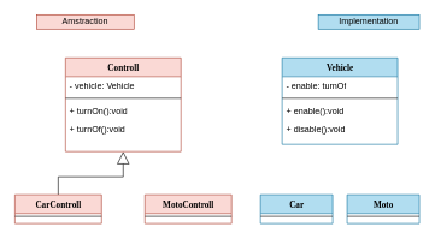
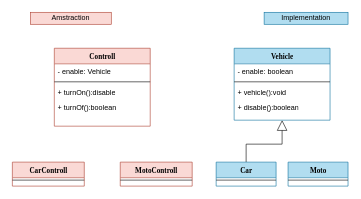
- <mxCell id="4" value="- vehicle: Vehicle" style="text;html=1;strokeColor=none;fillColor=none;align=left;verticalAlign=top;spacingLeft=4;spacingRight=4;whiteSpace=wrap;overflow=hidden;rotatable=0;points=[[0,0.5],[1,0.5]];portConstraint=eastwest;" vertex="1" parent="3"><mxGeometry y="26" width="160" height="26" as="geometry" /></mxCell>
+ <mxCell id="4" value="- enable: Vehicle" style="text;html=1;strokeColor=none;fillColor=none;align=left;verticalAlign=top;spacingLeft=4;spacingRight=4;whiteSpace=wrap;overflow=hidden;rotatable=0;points=[[0,0.5],[1,0.5]];portConstraint=eastwest;" vertex="1" parent="3"><mxGeometry y="26" width="160" height="26" as="geometry" /></mxCell>
- <mxCell id="14" value="- enable: turnOf" style="text;html=1;strokeColor=none;fillColor=none;align=left;verticalAlign=top;spacingLeft=4;spacingRight=4;whiteSpace=wrap;overflow=hidden;rotatable=0;points=[[0,0.5],[1,0.5]];portConstraint=eastwest;" vertex="1" parent="13"><mxGeometry y="26" width="160" height="26" as="geometry" /></mxCell>
+ <mxCell id="14" value="- enable: boolean" style="text;html=1;strokeColor=none;fillColor=none;align=left;verticalAlign=top;spacingLeft=4;spacingRight=4;whiteSpace=wrap;overflow=hidden;rotatable=0;points=[[0,0.5],[1,0.5]];portConstraint=eastwest;" vertex="1" parent="13"><mxGeometry y="26" width="160" height="26" as="geometry" /></mxCell>
- <mxCell id="6" value="+ turnOn():void" style="text;html=1;strokeColor=none;fillColor=none;align=left;verticalAlign=top;spacingLeft=4;spacingRight=4;whiteSpace=wrap;overflow=hidden;rotatable=0;points=[[0,0.5],[1,0.5]];portConstraint=eastwest;" vertex="1" parent="3"><mxGeometry y="60" width="160" height="26" as="geometry" /></mxCell>
+ <mxCell id="6" value="+ turnOn():disable" style="text;html=1;strokeColor=none;fillColor=none;align=left;verticalAlign=top;spacingLeft=4;spacingRight=4;whiteSpace=wrap;overflow=hidden;rotatable=0;points=[[0,0.5],[1,0.5]];portConstraint=eastwest;" vertex="1" parent="3"><mxGeometry y="60" width="160" height="26" as="geometry" /></mxCell>
- <mxCell id="16" value="+ enable():void" style="text;html=1;strokeColor=none;fillColor=none;align=left;verticalAlign=top;spacingLeft=4;spacingRight=4;whiteSpace=wrap;overflow=hidden;rotatable=0;points=[[0,0.5],[1,0.5]];portConstraint=eastwest;" vertex="1" parent="13"><mxGeometry y="60" width="160" height="26" as="geometry" /></mxCell>
+ <mxCell id="16" value="+ vehicle():void" style="text;html=1;strokeColor=none;fillColor=none;align=left;verticalAlign=top;spacingLeft=4;spacingRight=4;whiteSpace=wrap;overflow=hidden;rotatable=0;points=[[0,0.5],[1,0.5]];portConstraint=eastwest;" vertex="1" parent="13"><mxGeometry y="60" width="160" height="26" as="geometry" /></mxCell>
- <mxCell id="7" value="+ turnOf():void" style="text;html=1;strokeColor=none;fillColor=none;align=left;verticalAlign=top;spacingLeft=4;spacingRight=4;whiteSpace=wrap;overflow=hidden;rotatable=0;points=[[0,0.5],[1,0.5]];portConstraint=eastwest;" vertex="1" parent="3"><mxGeometry y="86" width="160" height="26" as="geometry" /></mxCell>
+ <mxCell id="7" value="+ turnOf():boolean" style="text;html=1;strokeColor=none;fillColor=none;align=left;verticalAlign=top;spacingLeft=4;spacingRight=4;whiteSpace=wrap;overflow=hidden;rotatable=0;points=[[0,0.5],[1,0.5]];portConstraint=eastwest;" vertex="1" parent="3"><mxGeometry y="86" width="160" height="26" as="geometry" /></mxCell>
- <mxCell id="17" value="+ disable():void" style="text;html=1;strokeColor=none;fillColor=none;align=left;verticalAlign=top;spacingLeft=4;spacingRight=4;whiteSpace=wrap;overflow=hidden;rotatable=0;points=[[0,0.5],[1,0.5]];portConstraint=eastwest;" vertex="1" parent="13"><mxGeometry y="86" width="160" height="26" as="geometry" /></mxCell>
+ <mxCell id="17" value="+ disable():boolean" style="text;html=1;strokeColor=none;fillColor=none;align=left;verticalAlign=top;spacingLeft=4;spacingRight=4;whiteSpace=wrap;overflow=hidden;rotatable=0;points=[[0,0.5],[1,0.5]];portConstraint=eastwest;" vertex="1" parent="13"><mxGeometry y="86" width="160" height="26" as="geometry" /></mxCell>
+ <mxCell id="12" style="edgeStyle=orthogonalEdgeStyle;rounded=0;orthogonalLoop=1;jettySize=auto;html=1;exitX=0.5;exitY=1;exitDx=0;exitDy=0;entryX=0.5;entryY=0;entryDx=0;entryDy=0;startArrow=block;startFill=0;startSize=15;endArrow=none;endFill=0;" edge="1" parent="1" source="13" target="20"><mxGeometry relative="1" as="geometry" /></mxCell>
- <mxCell id="2" style="edgeStyle=orthogonalEdgeStyle;rounded=0;orthogonalLoop=1;jettySize=auto;html=1;exitX=0.5;exitY=1;exitDx=0;exitDy=0;entryX=0.5;entryY=0;entryDx=0;entryDy=0;startArrow=block;startFill=0;startSize=15;endArrow=none;endFill=0;" edge="1" parent="1" source="3" target="8"><mxGeometry relative="1" as="geometry" /></mxCell>
